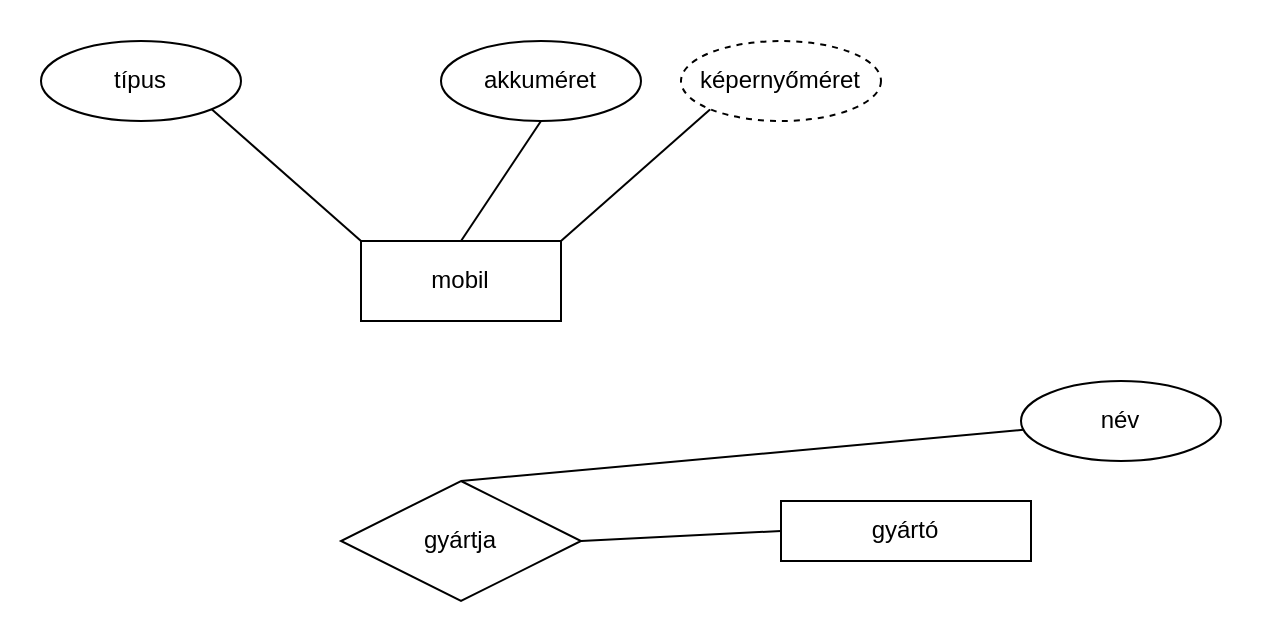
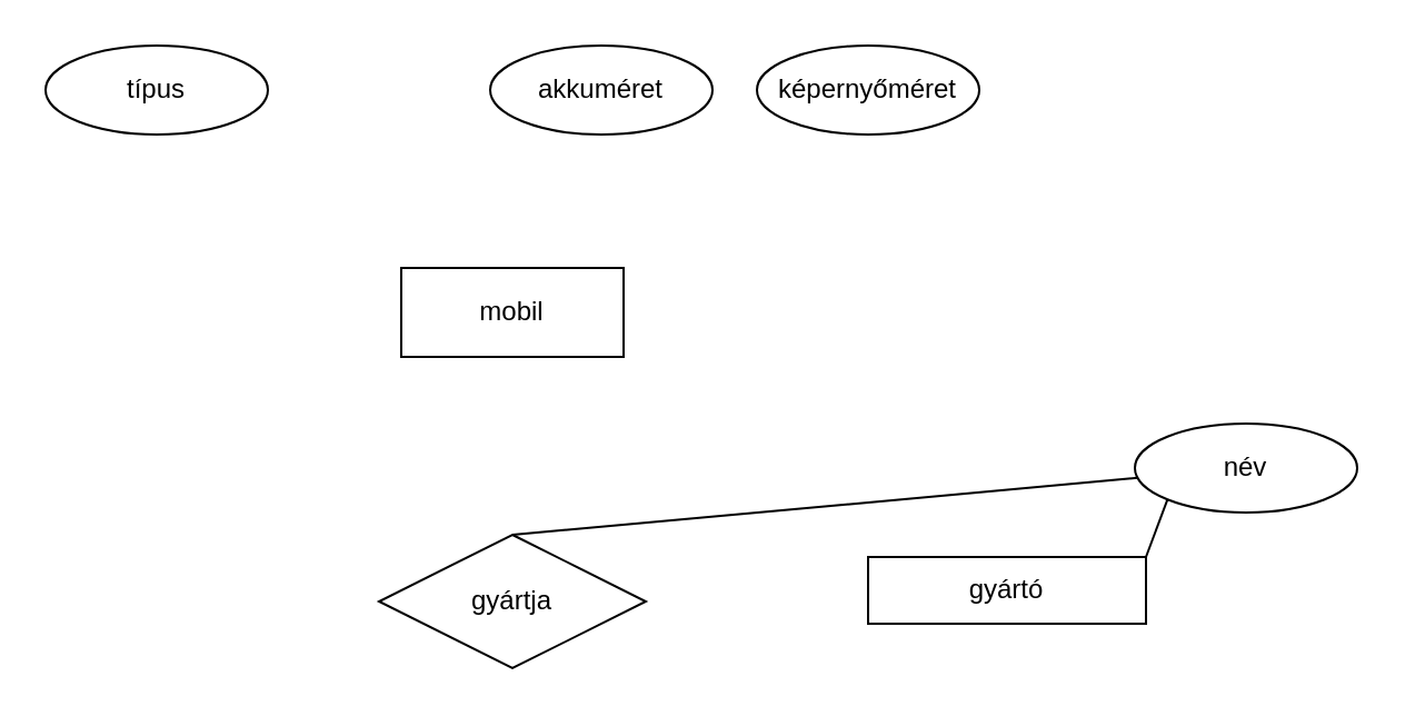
- <mxCell id="6" value="képernyőméret" style="ellipse;whiteSpace=wrap;html=1;align=center;dashed=1;" vertex="1" parent="1"><mxGeometry x="340" y="20" width="100" height="40" as="geometry" /></mxCell>
+ <mxCell id="6" value="képernyőméret" style="ellipse;whiteSpace=wrap;html=1;align=center;" vertex="1" parent="1"><mxGeometry x="340" y="20" width="100" height="40" as="geometry" /></mxCell>
- <mxCell id="7" style="rounded=0;orthogonalLoop=1;jettySize=auto;html=1;exitX=1;exitY=1;exitDx=0;exitDy=0;entryX=0;entryY=0;entryDx=0;entryDy=0;endArrow=none;endFill=0;" edge="1" parent="1" source="8" target="2"><mxGeometry relative="1" as="geometry" /></mxCell>
- <mxCell id="5" style="rounded=0;orthogonalLoop=1;jettySize=auto;html=1;exitX=0;exitY=1;exitDx=0;exitDy=0;entryX=1;entryY=0;entryDx=0;entryDy=0;strokeColor=default;endArrow=none;endFill=0;" edge="1" parent="1" source="6" target="2"><mxGeometry relative="1" as="geometry" /></mxCell>
- <mxCell id="3" style="rounded=0;orthogonalLoop=1;jettySize=auto;html=1;exitX=0.5;exitY=1;exitDx=0;exitDy=0;entryX=0.5;entryY=0;entryDx=0;entryDy=0;endArrow=none;endFill=0;" edge="1" parent="1" source="4" target="2"><mxGeometry relative="1" as="geometry" /></mxCell>
+ <mxCell id="11" style="edgeStyle=none;rounded=0;orthogonalLoop=1;jettySize=auto;html=1;exitX=0;exitY=1;exitDx=0;exitDy=0;entryX=1;entryY=0;entryDx=0;entryDy=0;strokeColor=default;endArrow=none;endFill=0;" edge="1" parent="1" source="12" target="10"><mxGeometry relative="1" as="geometry" /></mxCell>
- <mxCell id="9" style="edgeStyle=none;rounded=0;orthogonalLoop=1;jettySize=auto;html=1;exitX=0;exitY=0.5;exitDx=0;exitDy=0;entryX=1;entryY=0.5;entryDx=0;entryDy=0;strokeColor=default;endArrow=none;endFill=0;" edge="1" parent="1" source="10" target="14"><mxGeometry relative="1" as="geometry" /></mxCell>
